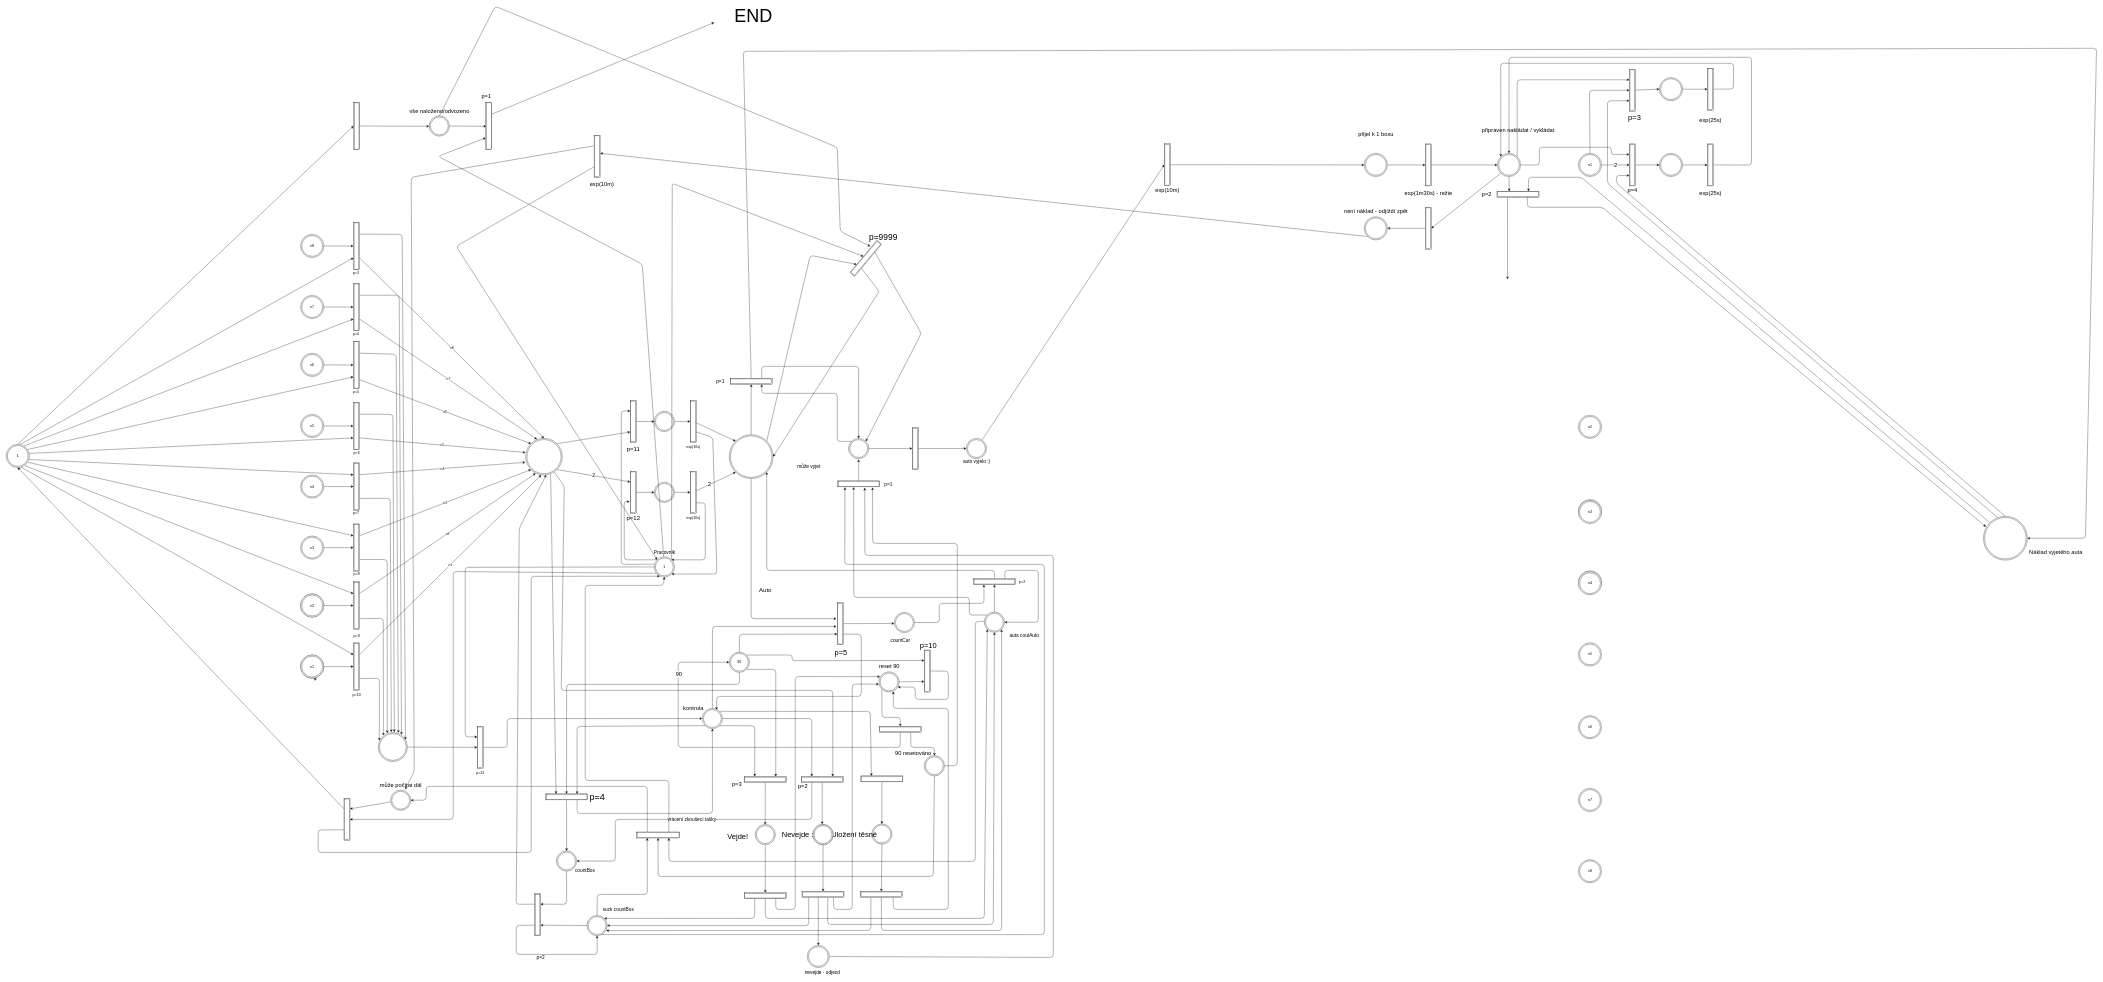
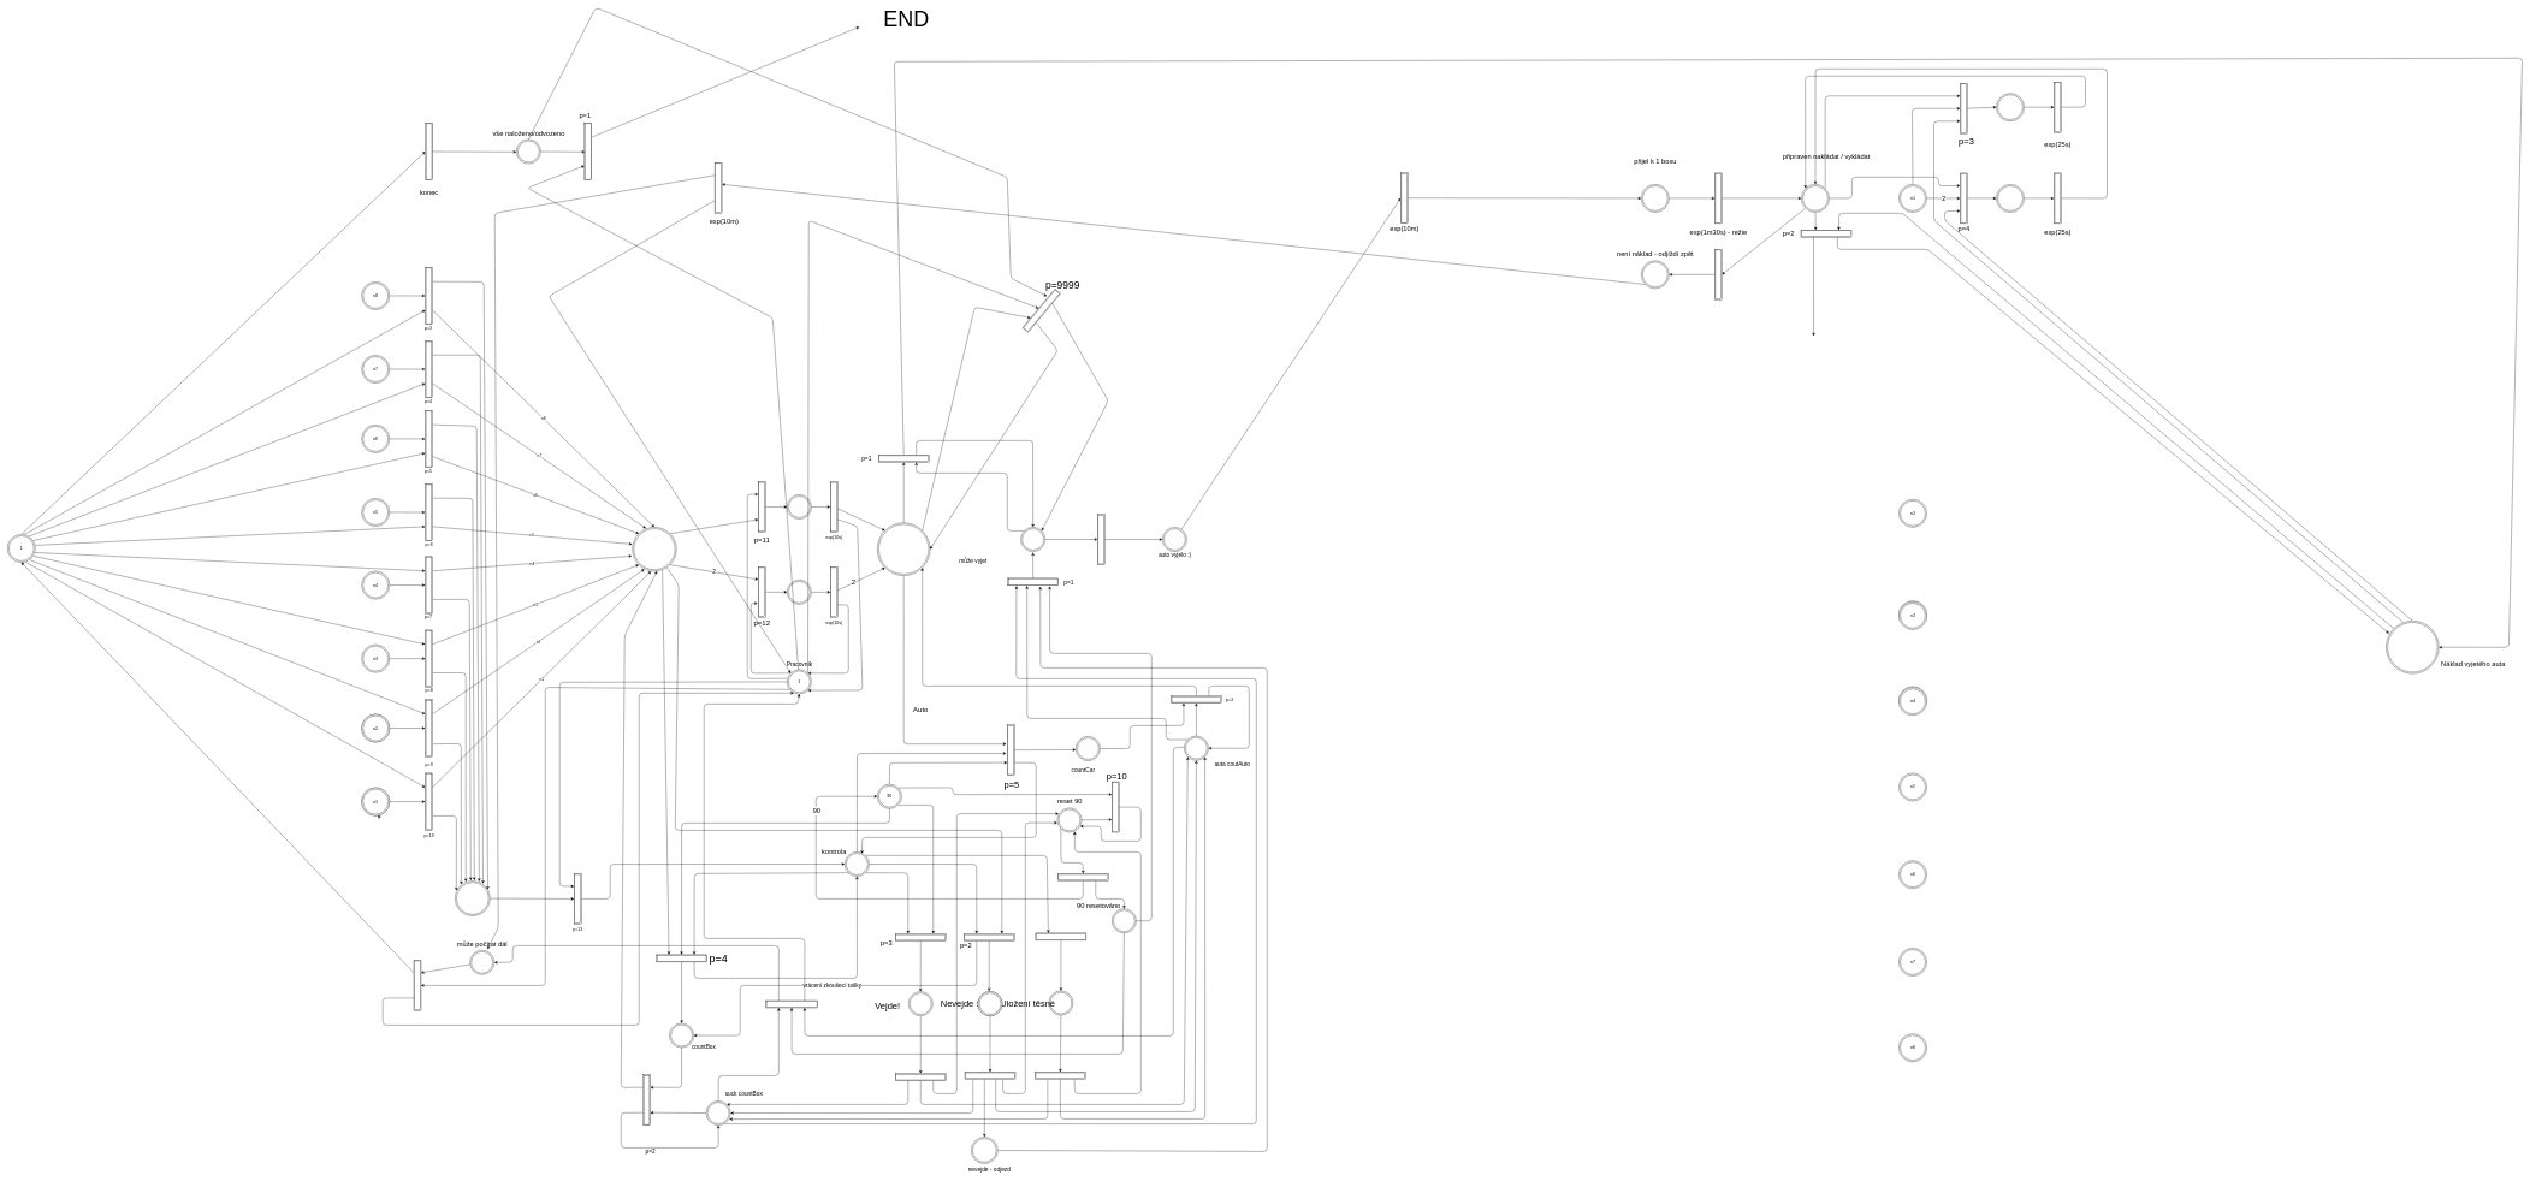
+ <mxCell id="278" value="konec" style="text;html=1;align=center;verticalAlign=middle;resizable=0;points=[];autosize=1;strokeColor=none;fillColor=none;fontSize=19;" parent="1" vertex="1"><mxGeometry x="1153" y="520" width="70" height="30" as="geometry" /></mxCell>
